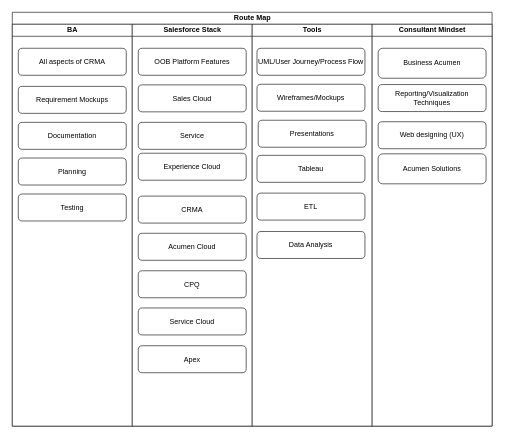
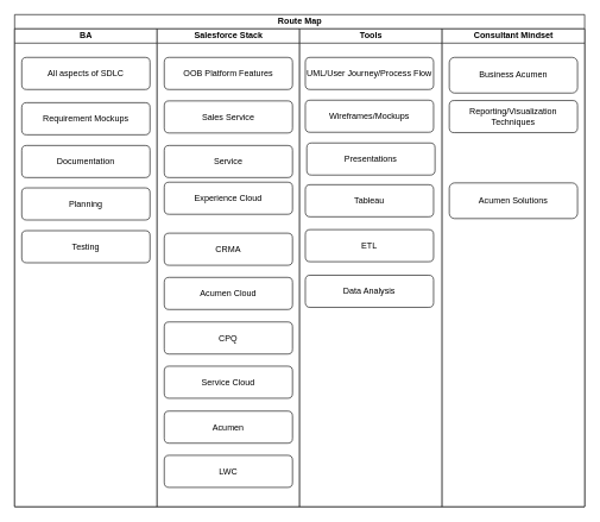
- <mxCell id="7" value="All aspects of CRMA" style="text;html=1;align=center;verticalAlign=middle;whiteSpace=wrap;rounded=1;glass=0;strokeWidth=1;labelBackgroundColor=none;swimlaneFillColor=none;strokeColor=default;" parent="3" vertex="1"><mxGeometry x="10.0" y="40" width="180" height="45" as="geometry" /></mxCell>
+ <mxCell id="7" value="All aspects of SDLC" style="text;html=1;align=center;verticalAlign=middle;whiteSpace=wrap;rounded=1;glass=0;strokeWidth=1;labelBackgroundColor=none;swimlaneFillColor=none;strokeColor=default;" parent="3" vertex="1"><mxGeometry x="10.0" y="40" width="180" height="45" as="geometry" /></mxCell>
- <mxCell id="14" value="Sales Cloud" style="text;html=1;align=center;verticalAlign=middle;whiteSpace=wrap;rounded=1;glass=0;strokeWidth=1;labelBackgroundColor=none;swimlaneFillColor=none;strokeColor=default;" parent="9" vertex="1"><mxGeometry x="10.0" y="101" width="180" height="45" as="geometry" /></mxCell>
+ <mxCell id="14" value="Sales Service" style="text;html=1;align=center;verticalAlign=middle;whiteSpace=wrap;rounded=1;glass=0;strokeWidth=1;labelBackgroundColor=none;swimlaneFillColor=none;strokeColor=default;" parent="9" vertex="1"><mxGeometry x="10.0" y="101" width="180" height="45" as="geometry" /></mxCell>
- <mxCell id="31" value="Web designing (UX)" style="text;html=1;align=center;verticalAlign=middle;whiteSpace=wrap;rounded=1;glass=0;strokeWidth=1;strokeColor=default;labelBackgroundColor=none;container=0;" parent="1" vertex="1"><mxGeometry x="630" y="202.5" width="180" height="45" as="geometry" /></mxCell>
- <mxCell id="11" value="Apex" style="text;html=1;align=center;verticalAlign=middle;whiteSpace=wrap;rounded=1;glass=0;strokeWidth=1;labelBackgroundColor=none;swimlaneFillColor=none;strokeColor=default;" parent="9" vertex="1"><mxGeometry x="10.0" y="536" width="180" height="45" as="geometry" /></mxCell>
+ <mxCell id="11" value="Acumen" style="text;html=1;align=center;verticalAlign=middle;whiteSpace=wrap;rounded=1;glass=0;strokeWidth=1;labelBackgroundColor=none;swimlaneFillColor=none;strokeColor=default;" parent="9" vertex="1"><mxGeometry x="10.0" y="536" width="180" height="45" as="geometry" /></mxCell>
+ <mxCell id="12" value="LWC" style="text;html=1;align=center;verticalAlign=middle;whiteSpace=wrap;rounded=1;glass=0;strokeWidth=1;labelBackgroundColor=none;swimlaneFillColor=none;strokeColor=default;" parent="9" vertex="1"><mxGeometry x="10.0" y="598" width="180" height="45" as="geometry" /></mxCell>
